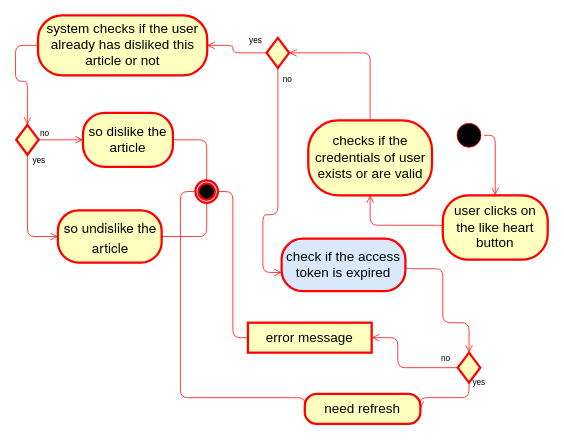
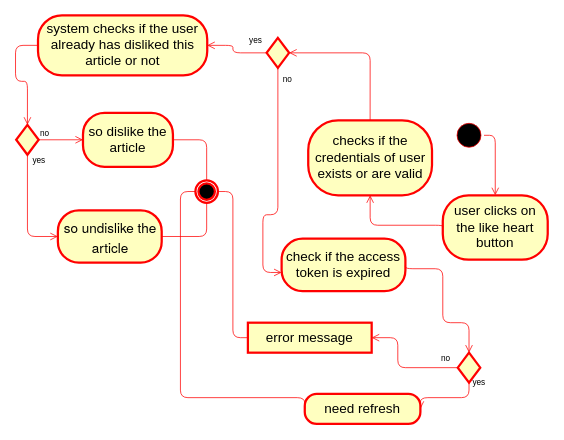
- <mxCell id="20" value="check if the access token is expired" style="rounded=1;whiteSpace=wrap;html=1;arcSize=40;fontColor=#000000;fillColor=#dae8fc;strokeColor=#ff0000;strokeWidth=3;fontSize=18;" vertex="1" parent="1"><mxGeometry x="375" y="318" width="165.13" height="70" as="geometry" /></mxCell>
+ <mxCell id="20" value="check if the access token is expired" style="rounded=1;whiteSpace=wrap;html=1;arcSize=40;fontColor=#000000;fillColor=#ffffc0;strokeColor=#ff0000;strokeWidth=3;fontSize=18;" vertex="1" parent="1"><mxGeometry x="375" y="318" width="165.13" height="70" as="geometry" /></mxCell>
